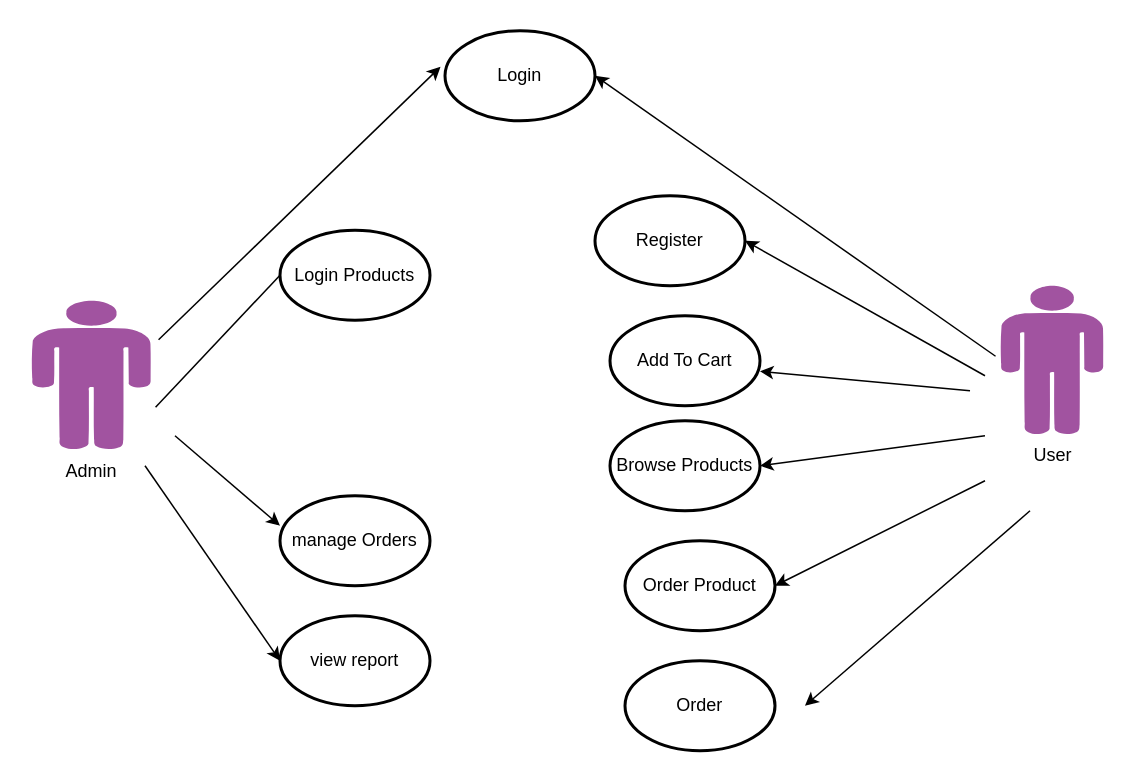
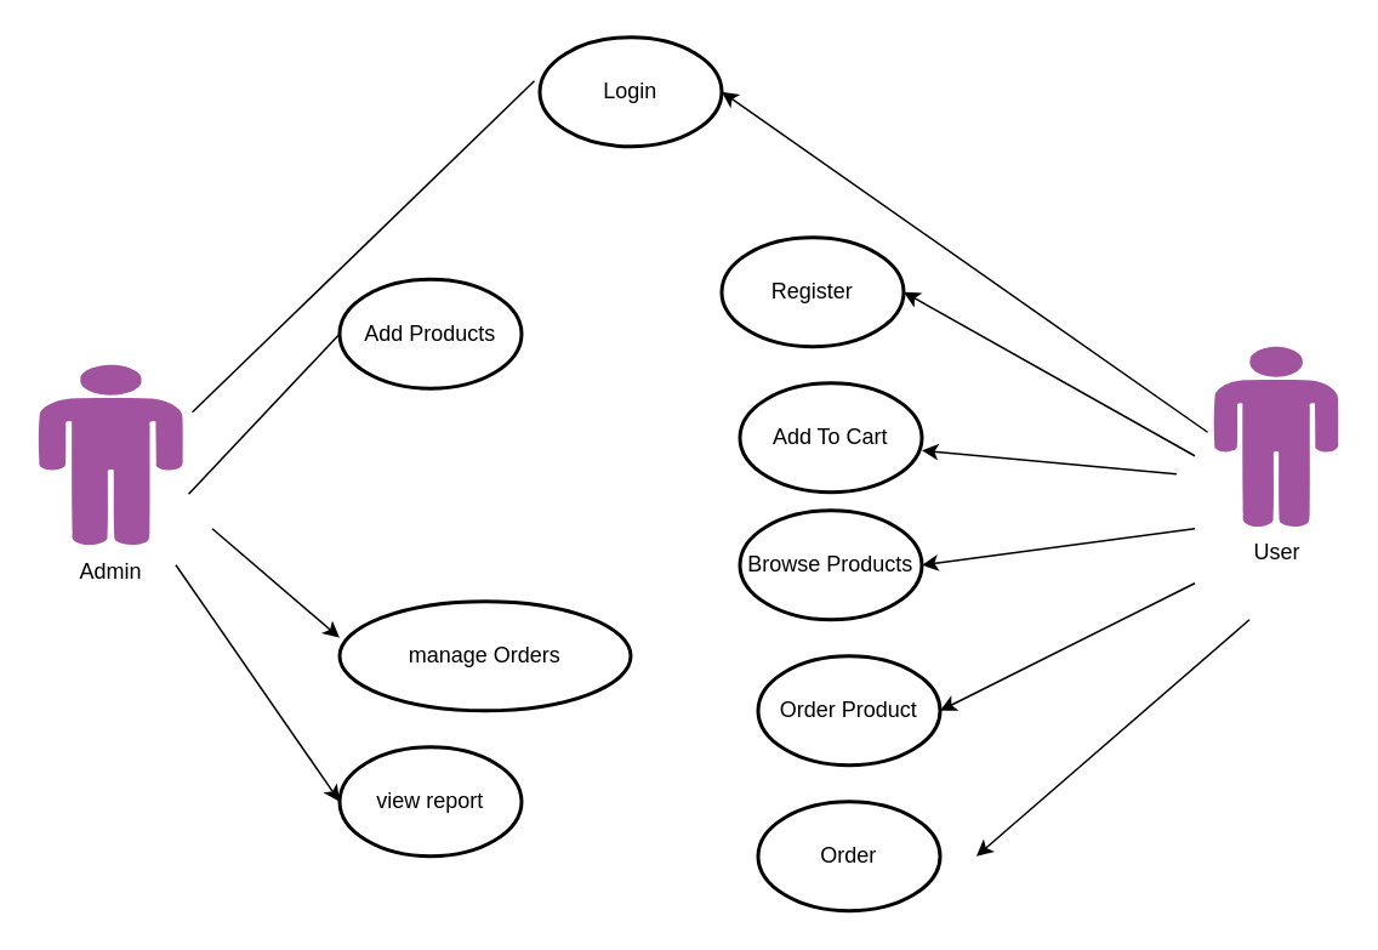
- <mxCell id="6" value="" style="endArrow=classic;html=1;entryX=-0.03;entryY=0.4;entryDx=0;entryDy=0;entryPerimeter=0;exitX=1.063;exitY=0.26;exitDx=0;exitDy=0;exitPerimeter=0;" parent="1" source="2" target="5" edge="1"><mxGeometry width="50" height="50" relative="1" as="geometry"><mxPoint x="336" y="250" as="sourcePoint" /><mxPoint x="386" y="200" as="targetPoint" /><Array as="points" /></mxGeometry></mxCell>
+ <mxCell id="6" value="" style="endArrow=none;html=1;entryX=-0.03;entryY=0.4;entryDx=0;entryDy=0;entryPerimeter=0;exitX=1.063;exitY=0.26;exitDx=0;exitDy=0;exitPerimeter=0;" parent="1" source="2" target="5" edge="1"><mxGeometry width="50" height="50" relative="1" as="geometry"><mxPoint x="336" y="250" as="sourcePoint" /><mxPoint x="386" y="200" as="targetPoint" /><Array as="points" /></mxGeometry></mxCell>
- <mxCell id="8" value="Login Products" style="strokeWidth=2;html=1;shape=mxgraph.flowchart.start_1;whiteSpace=wrap;" parent="1" vertex="1"><mxGeometry x="186" y="153" width="100" height="60" as="geometry" /></mxCell>
+ <mxCell id="8" value="Add Products" style="strokeWidth=2;html=1;shape=mxgraph.flowchart.start_1;whiteSpace=wrap;" parent="1" vertex="1"><mxGeometry x="186" y="153" width="100" height="60" as="geometry" /></mxCell>
- <mxCell id="10" value="manage Orders" style="strokeWidth=2;html=1;shape=mxgraph.flowchart.start_1;whiteSpace=wrap;" parent="1" vertex="1"><mxGeometry x="186" y="330" width="100" height="60" as="geometry" /></mxCell>
+ <mxCell id="10" value="manage Orders" style="strokeWidth=2;html=1;shape=mxgraph.flowchart.start_1;whiteSpace=wrap;" parent="1" vertex="1"><mxGeometry x="186" y="330" width="160" height="60" as="geometry" /></mxCell>
